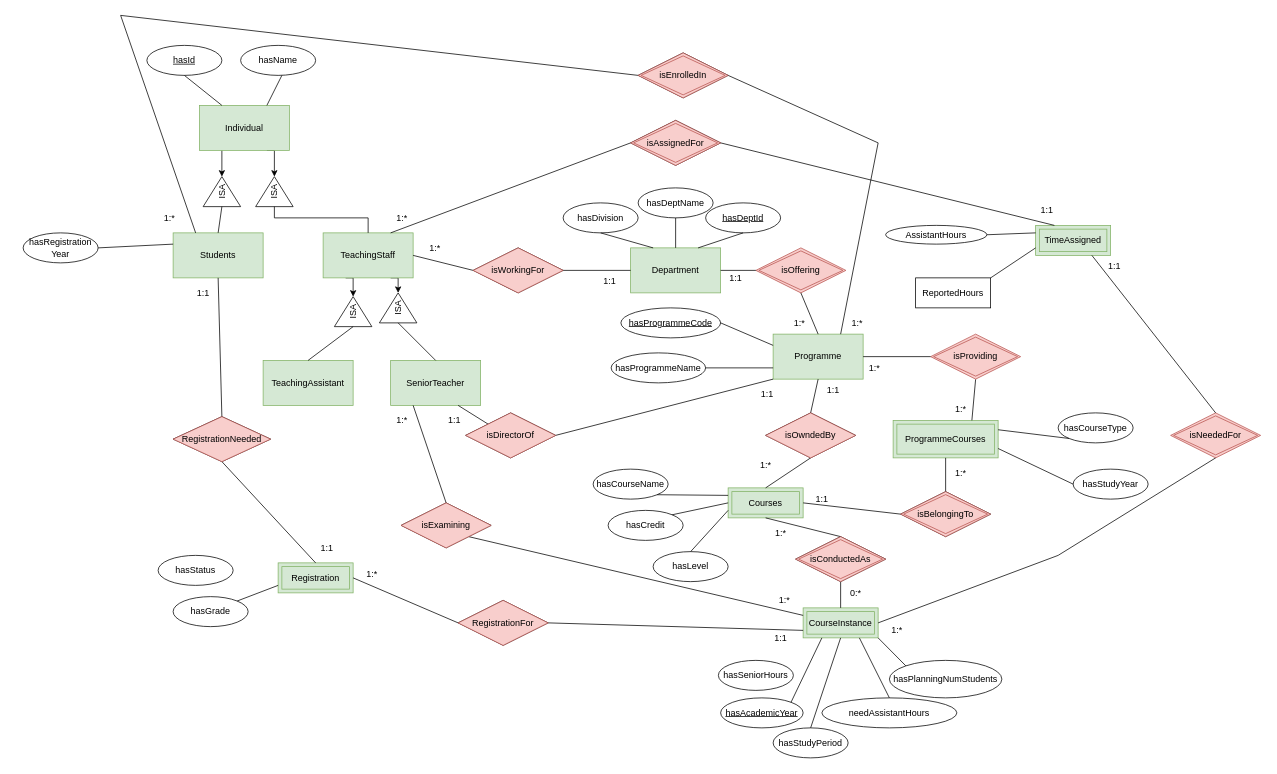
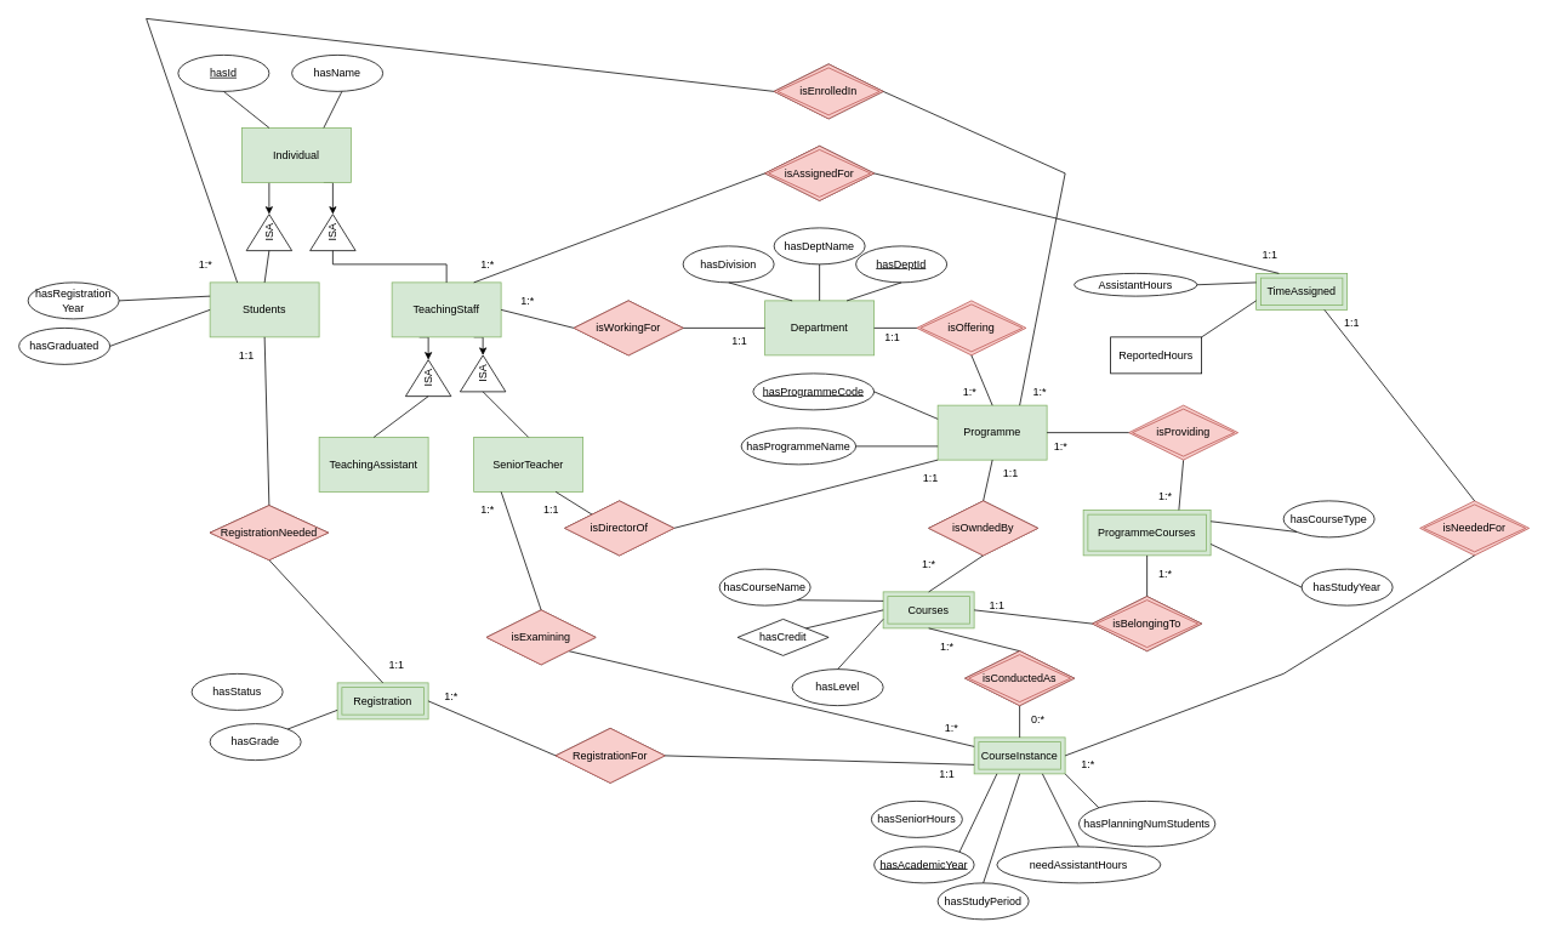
+ <mxCell id="32" value="" style="endArrow=none;html=1;rounded=0;exitX=1;exitY=0.5;exitDx=0;exitDy=0;entryX=0;entryY=0.5;entryDx=0;entryDy=0;" parent="1" source="25" target="5" edge="1"><mxGeometry relative="1" as="geometry"><mxPoint y="430" as="sourcePoint" x="180" /><mxPoint x="340" y="430" as="targetPoint" /></mxGeometry></mxCell>
+ <mxCell id="25" value="hasGraduated" style="ellipse;whiteSpace=wrap;html=1;align=center;labelBackgroundColor=none;" parent="1" vertex="1"><mxGeometry x="20" y="360" width="100" height="40" as="geometry" /></mxCell>
- <mxCell id="77" value="hasCredit" style="ellipse;whiteSpace=wrap;html=1;align=center;labelBackgroundColor=none;" parent="1" vertex="1"><mxGeometry x="810" y="680" width="100" height="40" as="geometry" /></mxCell>
+ <mxCell id="77" value="hasCredit" style="rhombus;whiteSpace=wrap;html=1;align=center;labelBackgroundColor=none;" parent="1" vertex="1"><mxGeometry x="810" y="680" width="100" height="40" as="geometry" /></mxCell>
